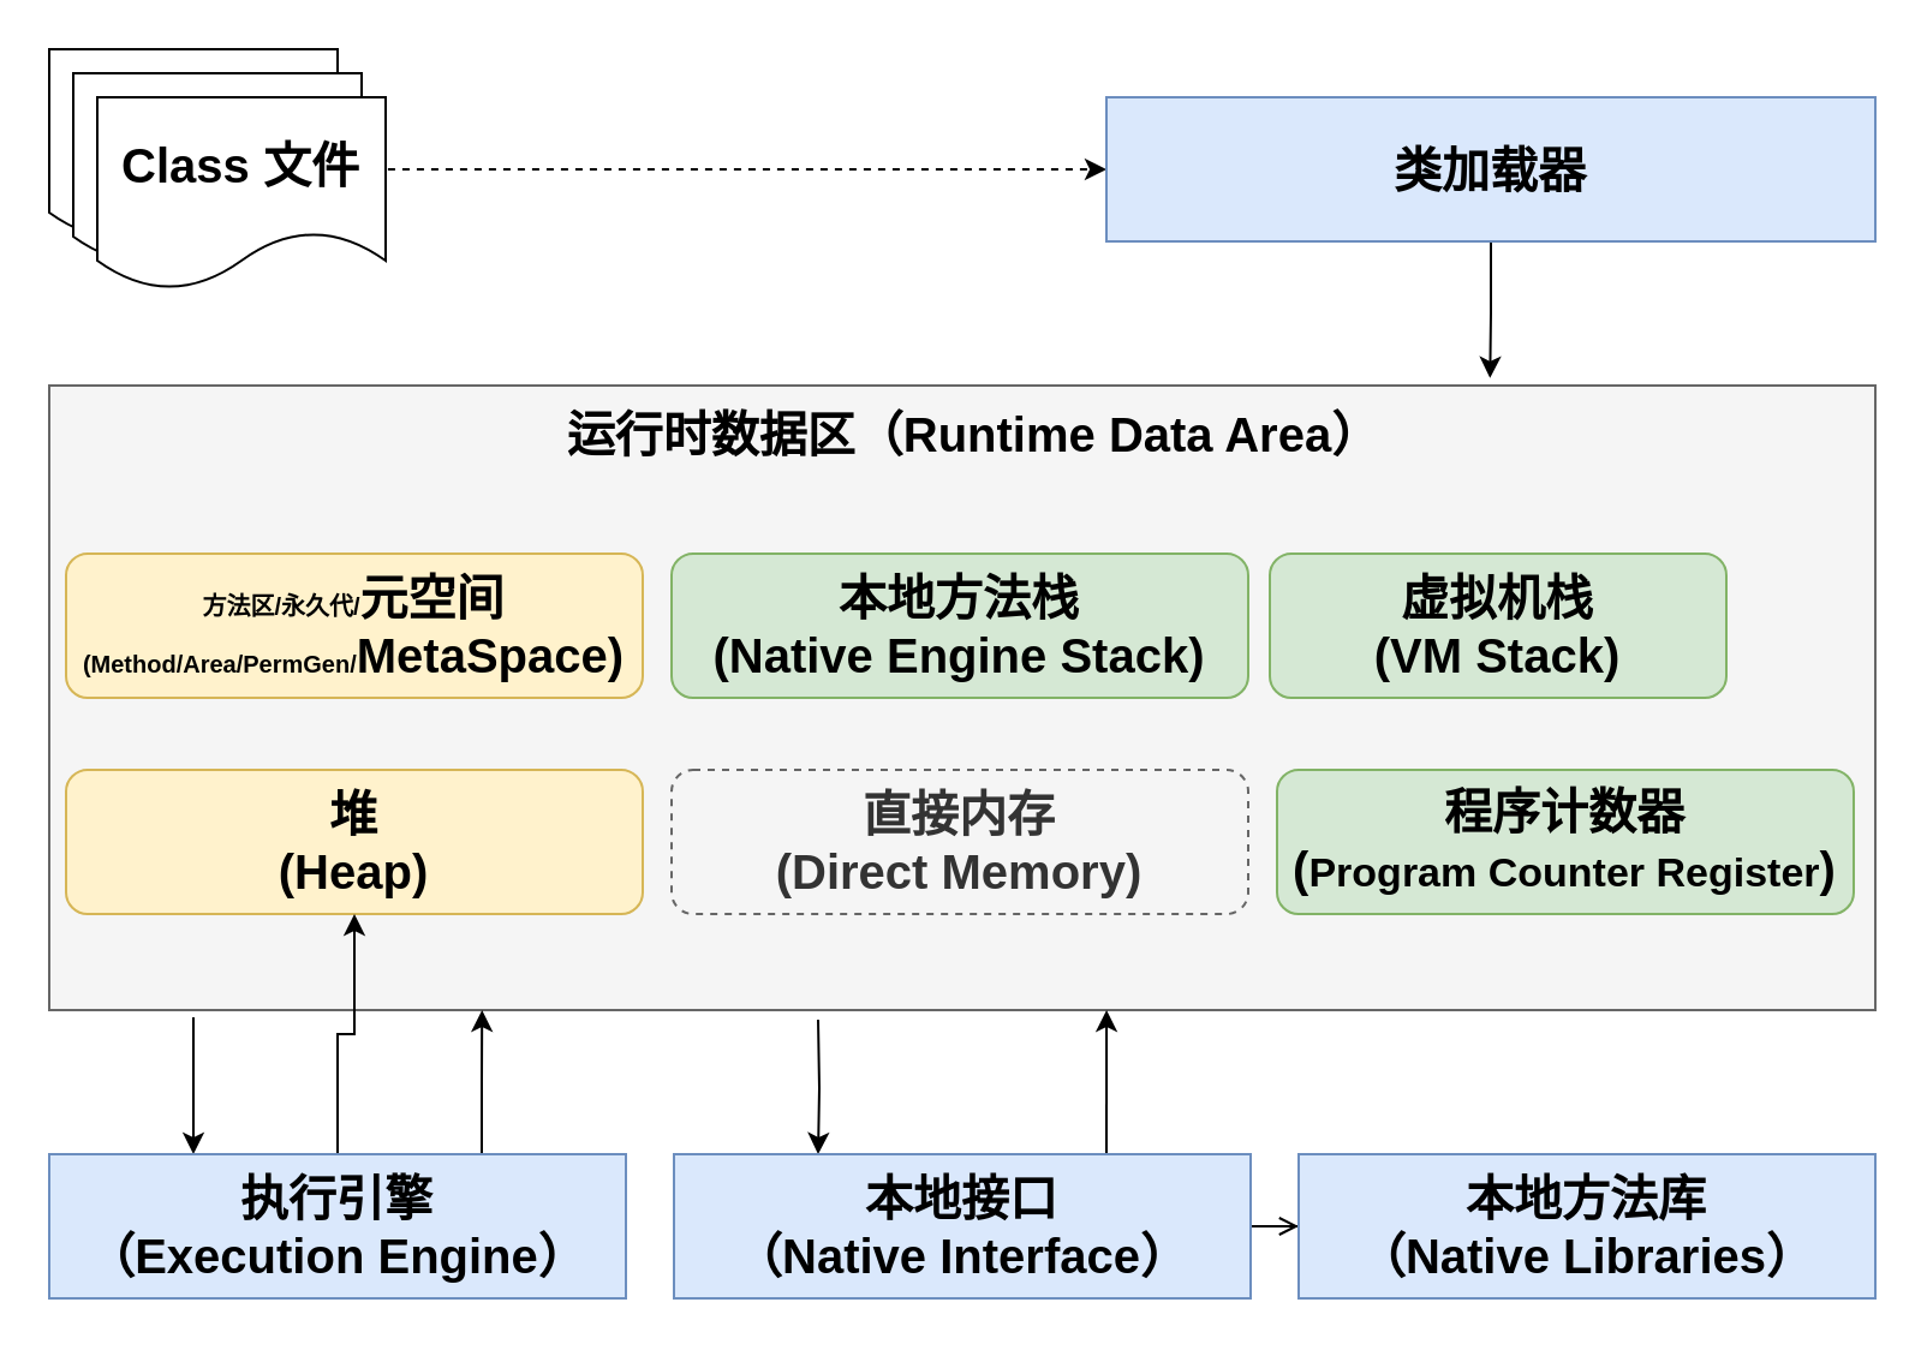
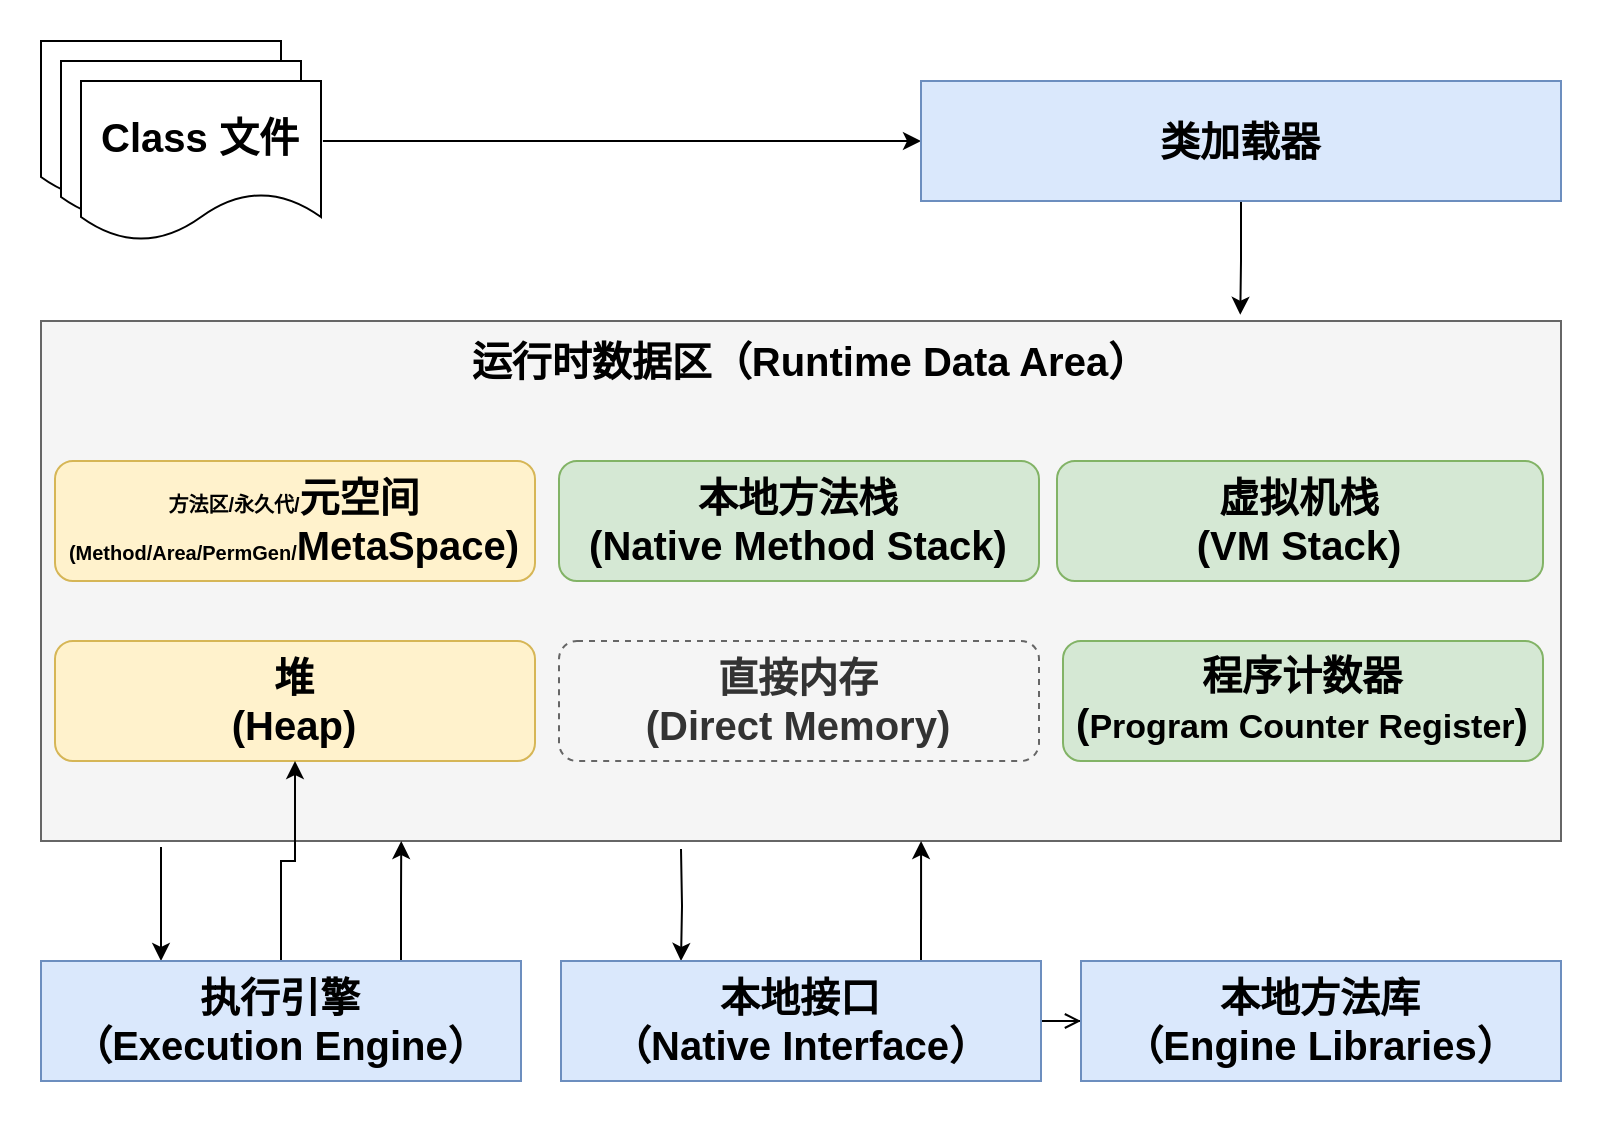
- <mxCell id="2" style="edgeStyle=orthogonalEdgeStyle;rounded=0;orthogonalLoop=1;jettySize=auto;html=1;exitX=1.008;exitY=0.375;exitDx=0;exitDy=0;entryX=0;entryY=0.5;entryDx=0;entryDy=0;exitPerimeter=0;dashed=1;" parent="1" source="23" target="4" edge="1"><mxGeometry relative="1" as="geometry"><mxPoint x="340" y="70" as="sourcePoint" /></mxGeometry></mxCell>
+ <mxCell id="2" style="edgeStyle=orthogonalEdgeStyle;rounded=0;orthogonalLoop=1;jettySize=auto;html=1;exitX=1.008;exitY=0.375;exitDx=0;exitDy=0;entryX=0;entryY=0.5;entryDx=0;entryDy=0;exitPerimeter=0;" parent="1" source="23" target="4" edge="1"><mxGeometry relative="1" as="geometry"><mxPoint x="340" y="70" as="sourcePoint" /></mxGeometry></mxCell>
- <mxCell id="10" value="&lt;font style=&quot;font-size: 20px&quot;&gt;&lt;b&gt;本地方法栈&lt;br&gt;(Native Engine Stack)&lt;br&gt;&lt;/b&gt;&lt;/font&gt;" style="rounded=1;whiteSpace=wrap;html=1;fillColor=#d5e8d4;strokeColor=#82b366;" parent="1" vertex="1"><mxGeometry x="279" y="230" width="240" height="60" as="geometry" /></mxCell>
+ <mxCell id="10" value="&lt;font style=&quot;font-size: 20px&quot;&gt;&lt;b&gt;本地方法栈&lt;br&gt;(Native Method Stack)&lt;br&gt;&lt;/b&gt;&lt;/font&gt;" style="rounded=1;whiteSpace=wrap;html=1;fillColor=#d5e8d4;strokeColor=#82b366;" parent="1" vertex="1"><mxGeometry x="279" y="230" width="240" height="60" as="geometry" /></mxCell>
- <mxCell id="9" value="&lt;font style=&quot;font-size: 20px&quot;&gt;&lt;b&gt;虚拟机栈&lt;br&gt;(VM Stack)&lt;br&gt;&lt;/b&gt;&lt;/font&gt;" style="rounded=1;whiteSpace=wrap;html=1;fillColor=#d5e8d4;strokeColor=#82b366;" parent="1" vertex="1"><mxGeometry x="528" y="230" width="190" height="60" as="geometry" /></mxCell>
+ <mxCell id="9" value="&lt;font style=&quot;font-size: 20px&quot;&gt;&lt;b&gt;虚拟机栈&lt;br&gt;(VM Stack)&lt;br&gt;&lt;/b&gt;&lt;/font&gt;" style="rounded=1;whiteSpace=wrap;html=1;fillColor=#d5e8d4;strokeColor=#82b366;" parent="1" vertex="1"><mxGeometry x="528" y="230" width="243" height="60" as="geometry" /></mxCell>
- <mxCell id="20" value="&lt;b&gt;&lt;font style=&quot;font-size: 20px&quot;&gt;本地方法库&lt;br&gt;（Native Libraries）&lt;br&gt;&lt;/font&gt;&lt;/b&gt;" style="rounded=0;whiteSpace=wrap;html=1;fillColor=#dae8fc;strokeColor=#6c8ebf;" parent="1" vertex="1"><mxGeometry x="540" y="480" width="240" height="60" as="geometry" /></mxCell>
+ <mxCell id="20" value="&lt;b&gt;&lt;font style=&quot;font-size: 20px&quot;&gt;本地方法库&lt;br&gt;（Engine Libraries）&lt;br&gt;&lt;/font&gt;&lt;/b&gt;" style="rounded=0;whiteSpace=wrap;html=1;fillColor=#dae8fc;strokeColor=#6c8ebf;" parent="1" vertex="1"><mxGeometry x="540" y="480" width="240" height="60" as="geometry" /></mxCell>
